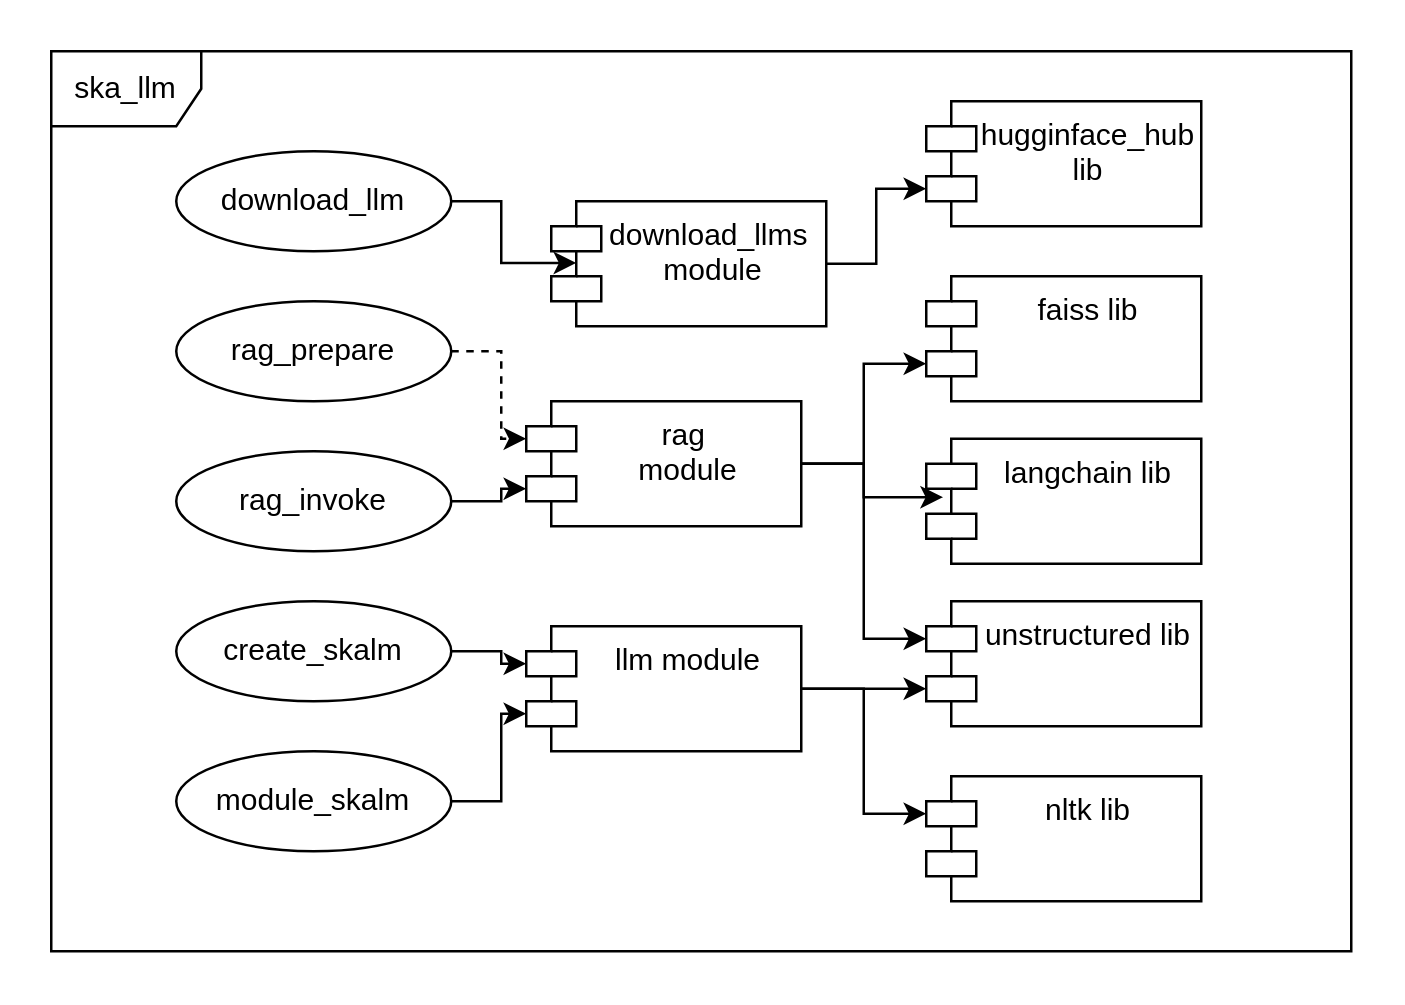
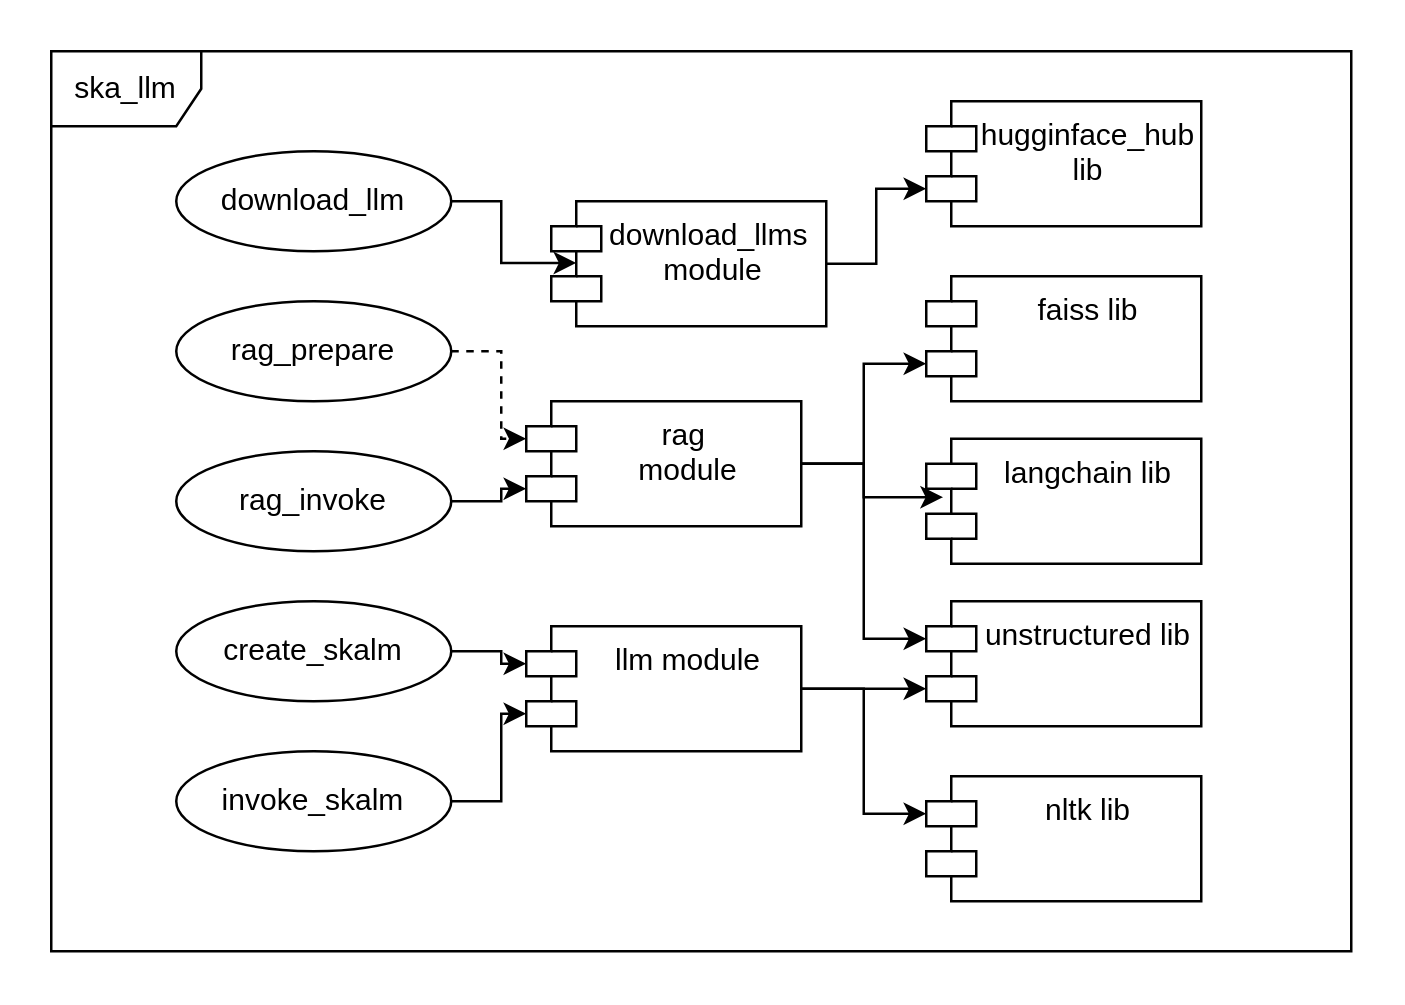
- <mxCell id="8" value="module_skalm" style="ellipse;whiteSpace=wrap;html=1;" parent="1" vertex="1"><mxGeometry x="70" y="300" width="110" height="40" as="geometry" /></mxCell>
+ <mxCell id="8" value="invoke_skalm" style="ellipse;whiteSpace=wrap;html=1;" parent="1" vertex="1"><mxGeometry x="70" y="300" width="110" height="40" as="geometry" /></mxCell>
